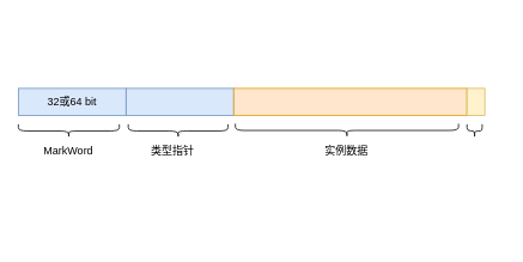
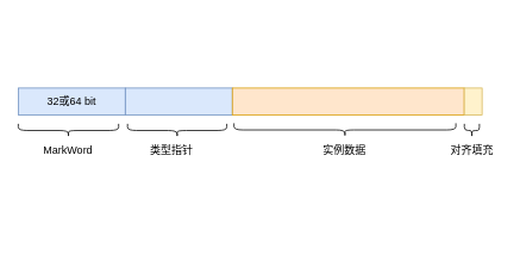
+ <mxCell id="13" value="对齐填充" style="text;html=1;strokeColor=none;fillColor=none;align=center;verticalAlign=middle;whiteSpace=wrap;rounded=0;" vertex="1" parent="1"><mxGeometry x="496.56" y="158" width="64" height="20" as="geometry" /></mxCell>
